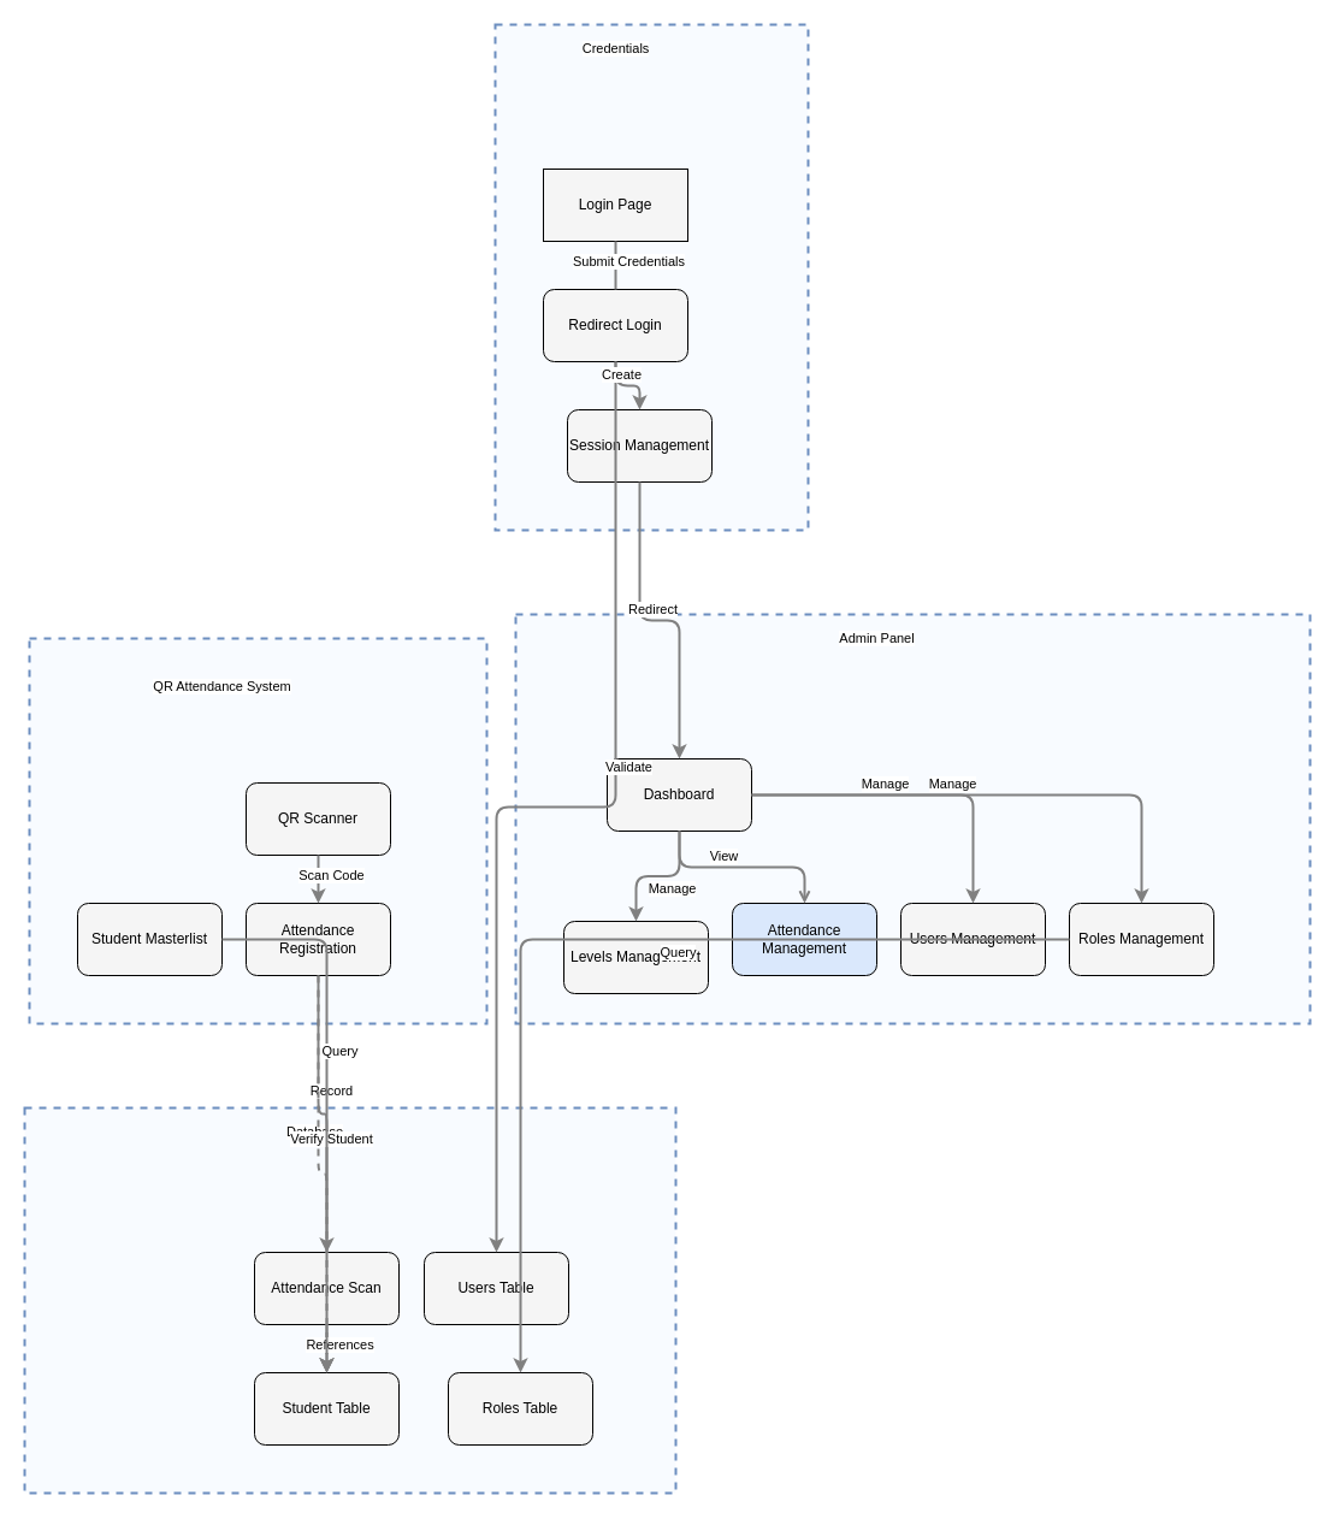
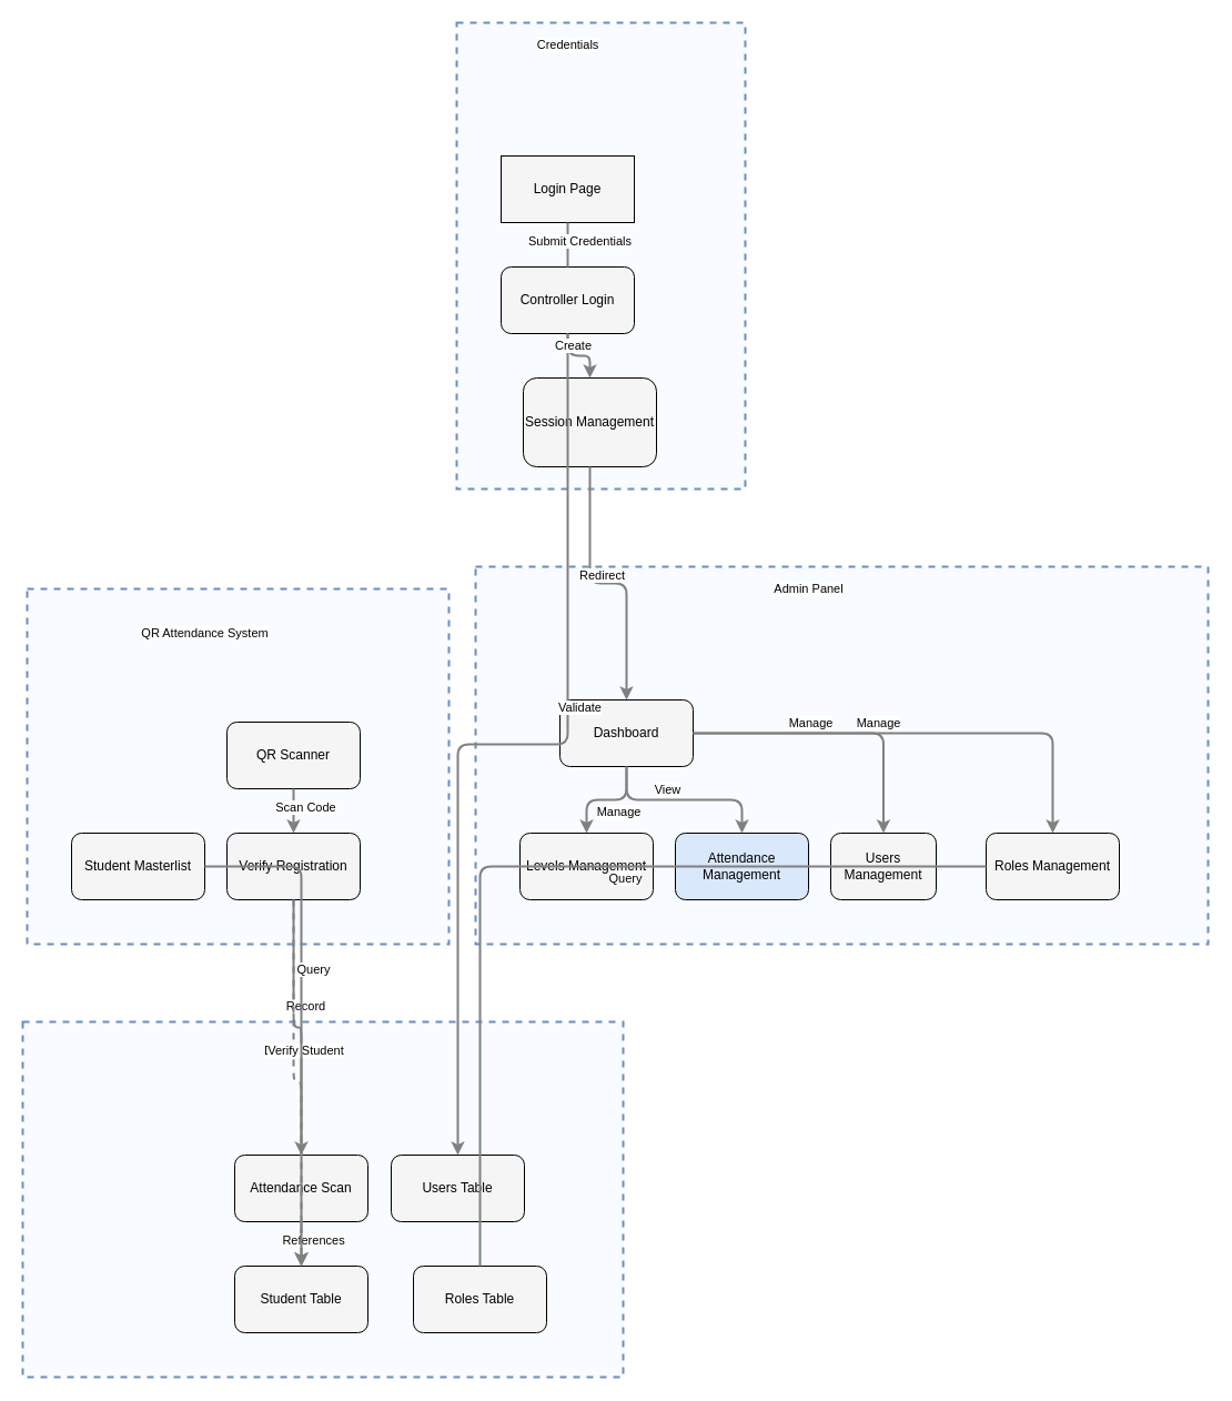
- <mxCell id="12" value="Redirect Login" style="rounded=1;whiteSpace=wrap;html=1;fillColor=#f5f5f5" vertex="1" parent="2"><mxGeometry x="40" y="220" width="120" height="60" as="geometry" /></mxCell>
+ <mxCell id="12" value="Controller Login" style="rounded=1;whiteSpace=wrap;html=1;fillColor=#f5f5f5" vertex="1" parent="2"><mxGeometry x="40" y="220" width="120" height="60" as="geometry" /></mxCell>
- <mxCell id="23" value="Session Management" style="rounded=1;whiteSpace=wrap;html=1;fillColor=#f5f5f5" vertex="1" parent="2"><mxGeometry x="60" y="320" width="120" height="60" as="geometry" /></mxCell>
+ <mxCell id="23" value="Session Management" style="rounded=1;whiteSpace=wrap;html=1;fillColor=#f5f5f5" vertex="1" parent="2"><mxGeometry x="60" y="320" width="120" height="80" as="geometry" /></mxCell>
- <mxCell id="33" style="edgeStyle=orthogonalEdgeStyle;rounded=1;orthogonalLoop=1;jettySize=auto;html=1;strokeColor=#808080;strokeWidth=2;jumpStyle=arc;jumpSize=10;spacing=15;labelBackgroundColor=white;labelBorderColor=none;endArrow=open;" edge="1" parent="1" source="13" target="10"><mxGeometry relative="1" as="geometry" /></mxCell>
+ <mxCell id="33" style="edgeStyle=orthogonalEdgeStyle;rounded=1;orthogonalLoop=1;jettySize=auto;html=1;strokeColor=#808080;strokeWidth=2;jumpStyle=arc;jumpSize=10;spacing=15;labelBackgroundColor=white;labelBorderColor=none" edge="1" parent="1" source="13" target="10"><mxGeometry relative="1" as="geometry" /></mxCell>
- <mxCell id="11" value="Attendance Registration" style="rounded=1;whiteSpace=wrap;html=1;fillColor=#f5f5f5" vertex="1" parent="8"><mxGeometry x="180" y="220" width="120" height="60" as="geometry" /></mxCell>
+ <mxCell id="11" value="Verify Registration" style="rounded=1;whiteSpace=wrap;html=1;fillColor=#f5f5f5" vertex="1" parent="8"><mxGeometry x="180" y="220" width="120" height="60" as="geometry" /></mxCell>
- <mxCell id="49" style="edgeStyle=orthogonalEdgeStyle;rounded=1;orthogonalLoop=1;jettySize=auto;html=1;strokeColor=#808080;strokeWidth=2;jumpStyle=arc;jumpSize=10;spacing=15;labelBackgroundColor=white;labelBorderColor=none" edge="1" parent="1" source="22" target="15"><mxGeometry relative="1" as="geometry" /></mxCell>
+ <mxCell id="49" style="edgeStyle=orthogonalEdgeStyle;rounded=1;orthogonalLoop=1;jettySize=auto;html=1;strokeColor=#808080;strokeWidth=2;jumpStyle=arc;jumpSize=10;spacing=15;labelBackgroundColor=white;labelBorderColor=none;endArrow=none;" edge="1" parent="1" source="22" target="15"><mxGeometry relative="1" as="geometry" /></mxCell>
- <mxCell id="24" value="Users Management" style="rounded=1;whiteSpace=wrap;html=1;fillColor=#f5f5f5" vertex="1" parent="6"><mxGeometry x="320" y="240" width="120" height="60" as="geometry" /></mxCell>
+ <mxCell id="24" value="Users Management" style="rounded=1;whiteSpace=wrap;html=1;fillColor=#f5f5f5" vertex="1" parent="6"><mxGeometry x="320" y="240" width="95" height="60" as="geometry" /></mxCell>
- <mxCell id="18" value="Levels Management" style="rounded=1;whiteSpace=wrap;html=1;fillColor=#f5f5f5" vertex="1" parent="6"><mxGeometry x="40" y="255" width="120" height="60" as="geometry" /></mxCell>
+ <mxCell id="18" value="Levels Management" style="rounded=1;whiteSpace=wrap;html=1;fillColor=#f5f5f5" vertex="1" parent="6"><mxGeometry x="40" y="240" width="120" height="60" as="geometry" /></mxCell>
- <mxCell id="5" value="Database" style="edgeLabel;html=1;align=center;verticalAlign=middle;resizable=0;labelBackgroundColor=white;spacing=5" vertex="1" parent="1"><mxGeometry x="28" y="928" width="465" height="24" as="geometry" /></mxCell>
+ <mxCell id="5" value="Database" style="edgeLabel;html=1;align=center;verticalAlign=middle;resizable=0;labelBackgroundColor=white;spacing=5" vertex="1" parent="1"><mxGeometry x="28" y="928" width="465" height="35" as="geometry" /></mxCell>
